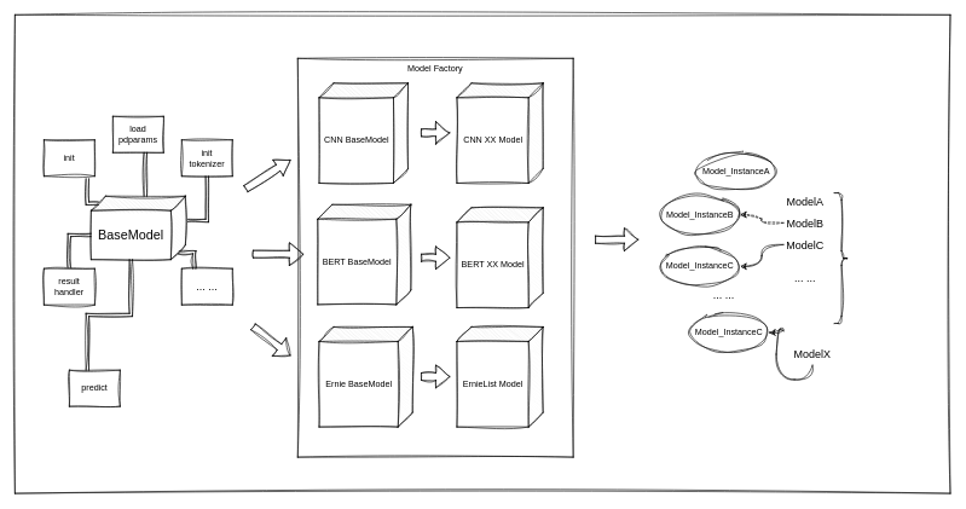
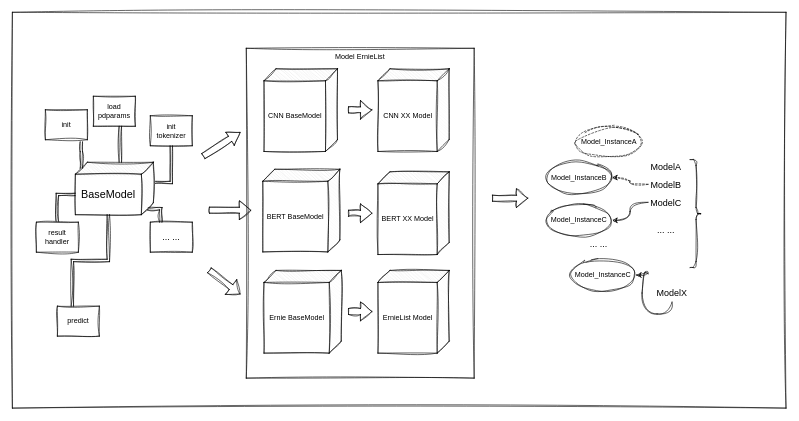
- <mxCell id="3" value="Model Factory" style="rounded=0;whiteSpace=wrap;html=1;sketch=1;hachureGap=4;jiggle=2;curveFitting=1;verticalAlign=top;labelBackgroundColor=none;" vertex="1" parent="1"><mxGeometry x="410" y="80" width="380" height="550" as="geometry" /></mxCell>
+ <mxCell id="3" value="Model ErnieList" style="rounded=0;whiteSpace=wrap;html=1;sketch=1;hachureGap=4;jiggle=2;curveFitting=1;verticalAlign=top;labelBackgroundColor=none;" vertex="1" parent="1"><mxGeometry x="410" y="80" width="380" height="550" as="geometry" /></mxCell>
- <mxCell id="12" value="init" style="rounded=0;whiteSpace=wrap;html=1;sketch=1;hachureGap=4;jiggle=2;curveFitting=1;labelBackgroundColor=none;" vertex="1" parent="1"><mxGeometry x="60" y="192.5" width="70" height="50" as="geometry" /></mxCell>
+ <mxCell id="12" value="init" style="rounded=0;whiteSpace=wrap;html=1;sketch=1;hachureGap=4;jiggle=2;curveFitting=1;labelBackgroundColor=none;" vertex="1" parent="1"><mxGeometry x="75" y="182.5" width="70" height="50" as="geometry" /></mxCell>
- <mxCell id="34" value="Model_InstanceA" style="ellipse;whiteSpace=wrap;html=1;sketch=1;hachureGap=4;jiggle=2;curveFitting=1;labelBackgroundColor=none;" vertex="1" parent="1"><mxGeometry x="960" y="210" width="110" height="52.5" as="geometry" /></mxCell>
+ <mxCell id="34" value="Model_InstanceA" style="ellipse;whiteSpace=wrap;html=1;sketch=1;hachureGap=4;jiggle=2;curveFitting=1;labelBackgroundColor=none;dashed=1;" vertex="1" parent="1"><mxGeometry x="960" y="210" width="110" height="52.5" as="geometry" /></mxCell>
